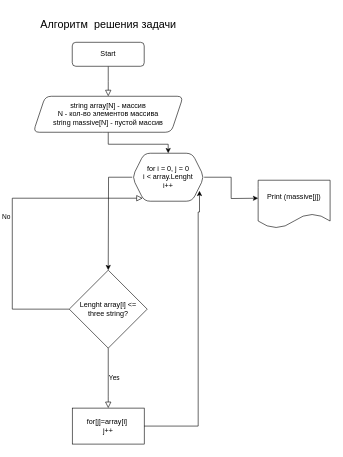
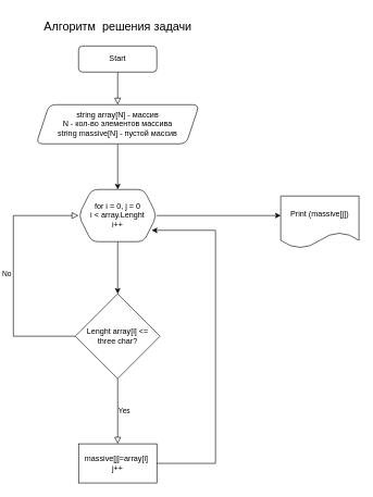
- <mxCell id="8" value="for i = 0, j = 0&lt;br&gt;i &amp;lt; array.Lenght&lt;br&gt;i++" style="shape=hexagon;perimeter=hexagonPerimeter2;whiteSpace=wrap;html=1;fixedSize=1;rounded=1;" parent="1" vertex="1"><mxGeometry x="220" y="255" width="120" height="80" as="geometry" /></mxCell>
+ <mxCell id="8" value="for i = 0, j = 0&lt;br&gt;i &amp;lt; array.Lenght&lt;br&gt;i++" style="shape=hexagon;perimeter=hexagonPerimeter2;whiteSpace=wrap;html=1;fixedSize=1;rounded=1;" parent="1" vertex="1"><mxGeometry x="120" y="290" width="120" height="80" as="geometry" /></mxCell>
- <mxCell id="9" value="Lenght array[i] &amp;lt;= &lt;br&gt;three string?" style="rhombus;whiteSpace=wrap;html=1;" parent="1" vertex="1"><mxGeometry x="115" y="450" width="130" height="130" as="geometry" /></mxCell>
+ <mxCell id="9" value="Lenght array[i] &amp;lt;= &lt;br&gt;three char?" style="rhombus;whiteSpace=wrap;html=1;" parent="1" vertex="1"><mxGeometry x="115" y="450" width="130" height="130" as="geometry" /></mxCell>
- <mxCell id="11" value="for[j]=array[i]&amp;nbsp;&lt;br&gt;j++" style="rounded=0;whiteSpace=wrap;html=1;" parent="1" vertex="1"><mxGeometry x="120" y="680" width="120" height="60" as="geometry" /></mxCell>
+ <mxCell id="11" value="massive[j]=array[i]&amp;nbsp;&lt;br&gt;j++" style="rounded=0;whiteSpace=wrap;html=1;" parent="1" vertex="1"><mxGeometry x="120" y="680" width="120" height="60" as="geometry" /></mxCell>
